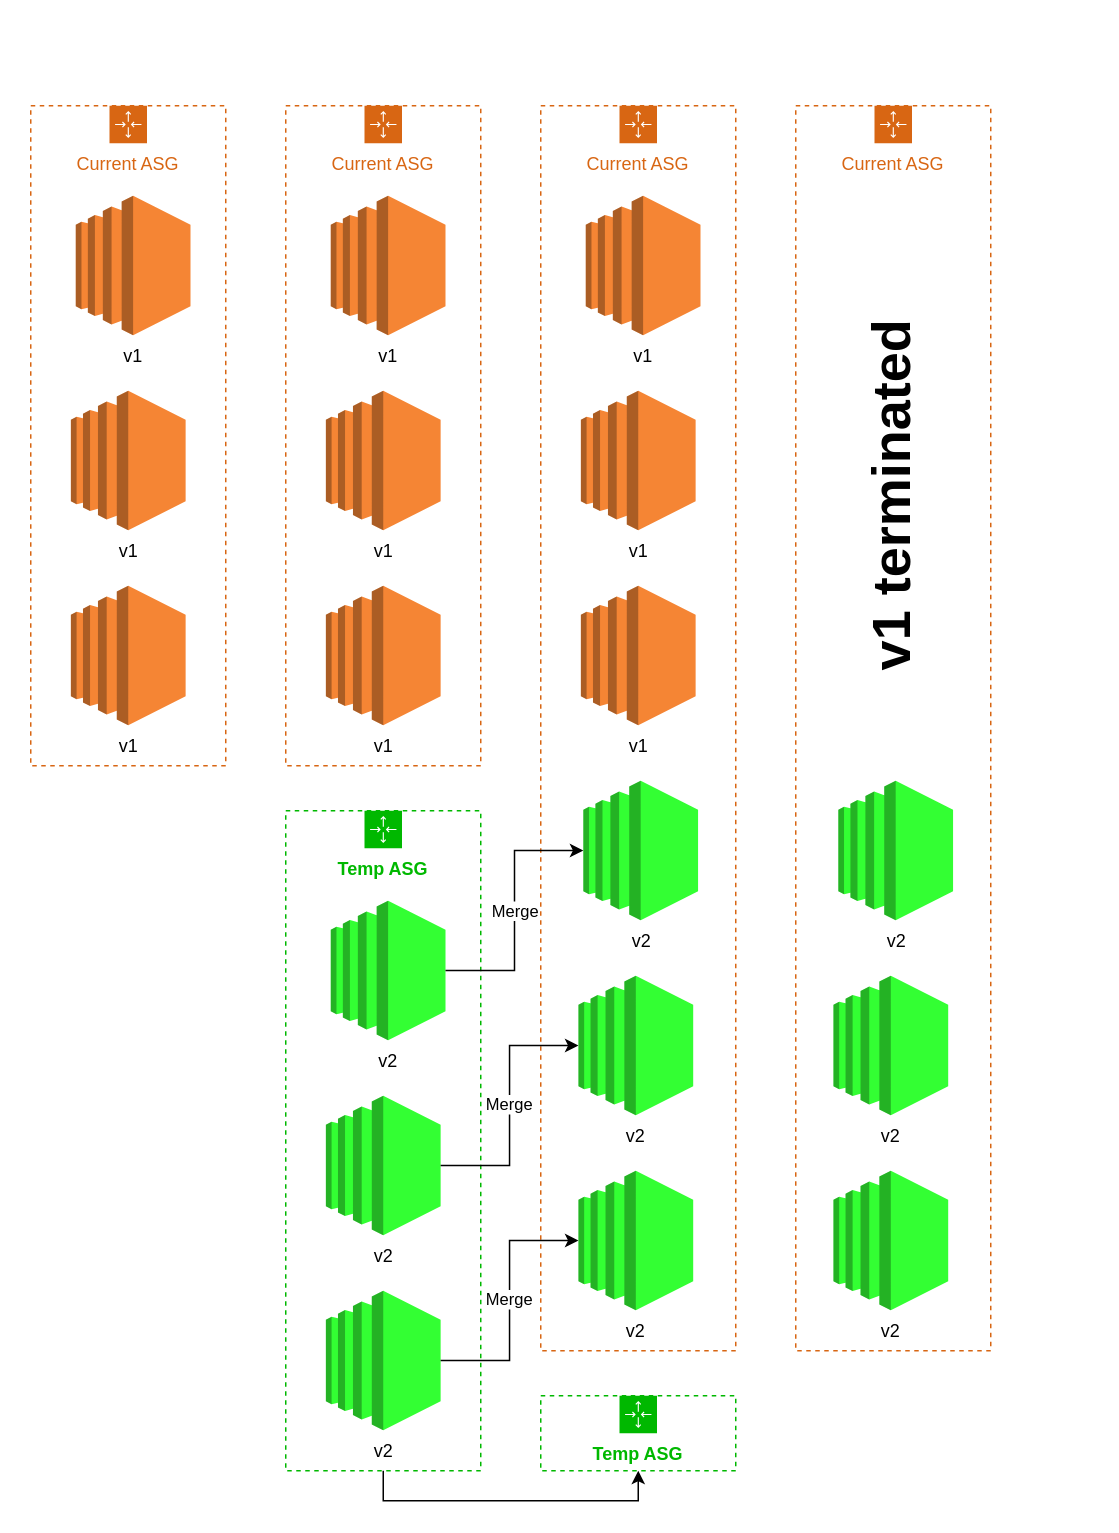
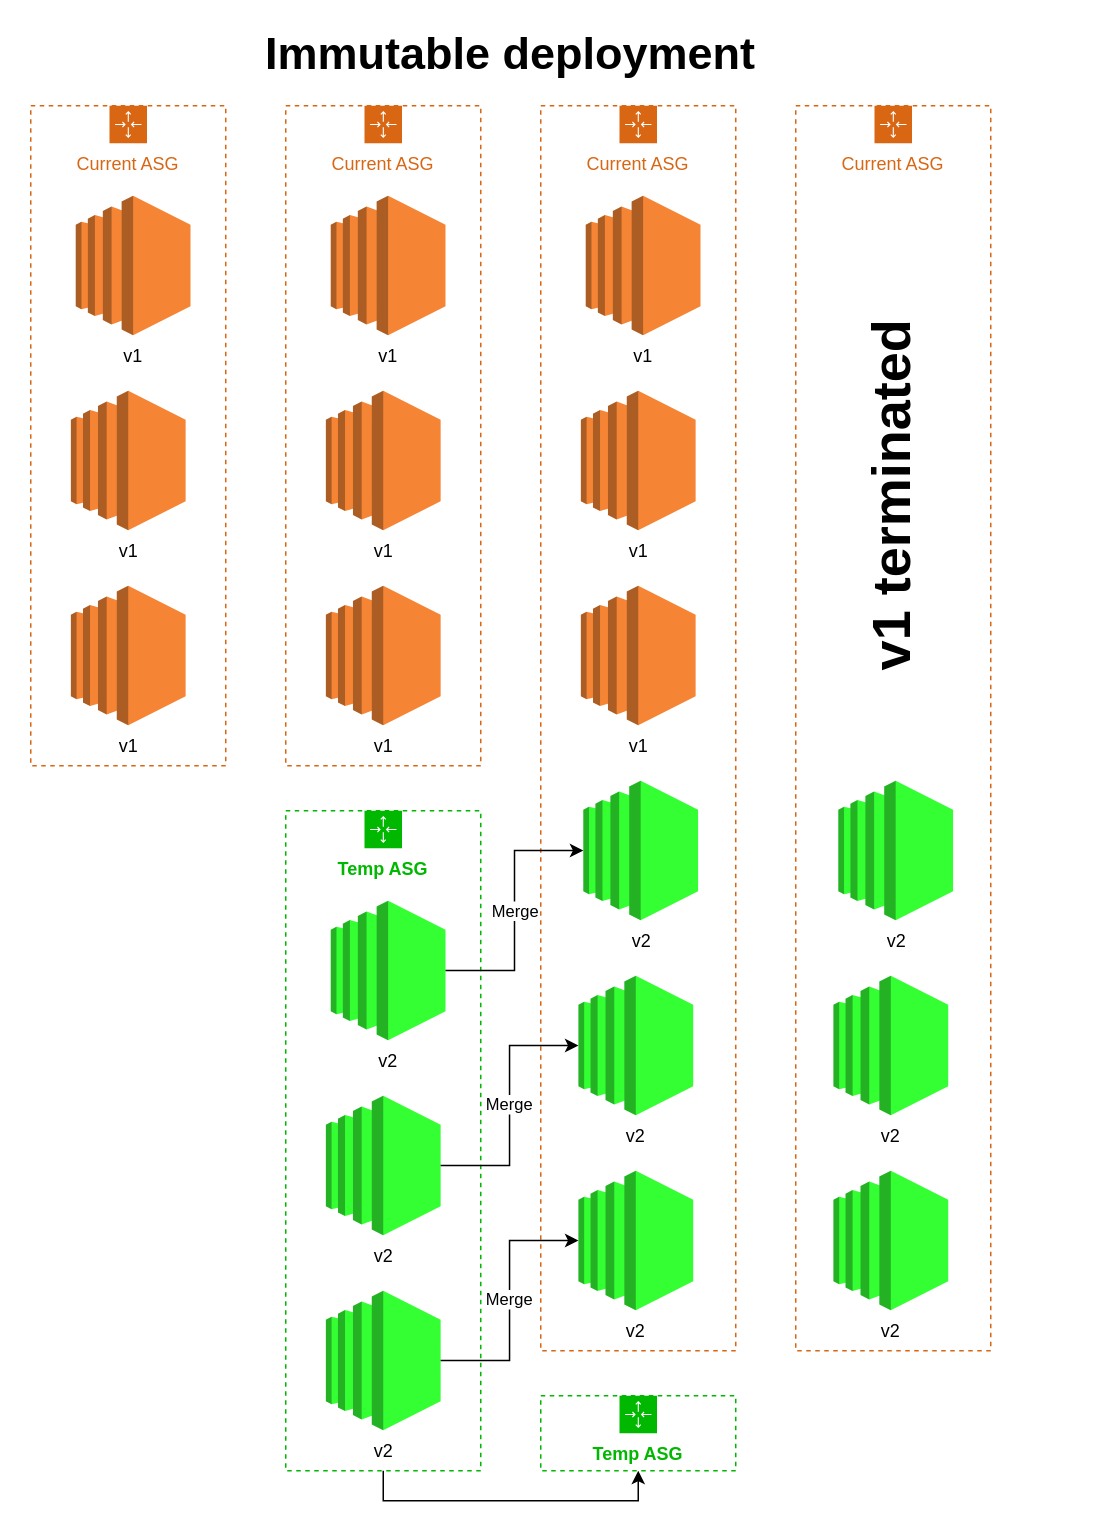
+ <mxCell id="31" value="Immutable deployment" style="text;html=1;strokeColor=none;fillColor=none;align=center;verticalAlign=middle;whiteSpace=wrap;rounded=0;fontSize=30;fontStyle=1" vertex="1" parent="1"><mxGeometry x="20" y="20" width="640" height="30" as="geometry" /></mxCell>
